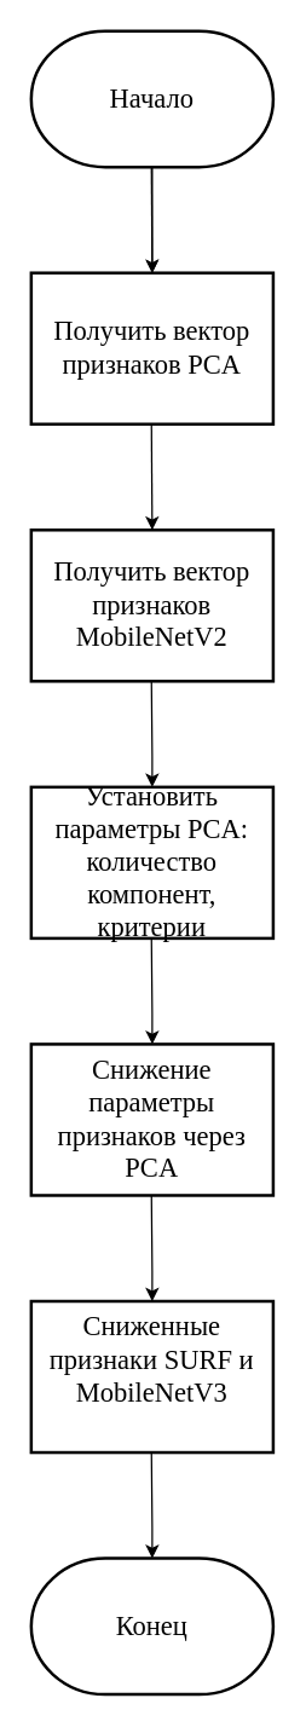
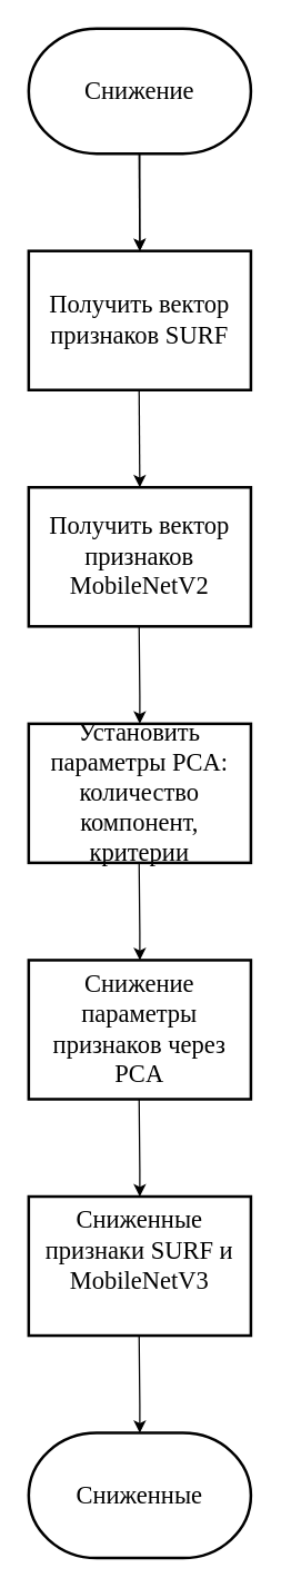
- <mxCell id="3" value="&lt;font style=&quot;color: light-dark(rgb(0, 0, 0), rgb(0, 0, 0));&quot;&gt;Начало&lt;/font&gt;" style="strokeWidth=2;html=1;shape=mxgraph.flowchart.terminator;whiteSpace=wrap;fillColor=light-dark(#FFFFFF,#FFFFFF);strokeColor=light-dark(#000000,#000000);fontSize=18;fontFamily=Times New Roman;" vertex="1" parent="1"><mxGeometry x="20" y="20" width="160" height="90" as="geometry" /></mxCell>
+ <mxCell id="3" value="&lt;font style=&quot;color: light-dark(rgb(0, 0, 0), rgb(0, 0, 0));&quot;&gt;Снижение&lt;/font&gt;" style="strokeWidth=2;html=1;shape=mxgraph.flowchart.terminator;whiteSpace=wrap;fillColor=light-dark(#FFFFFF,#FFFFFF);strokeColor=light-dark(#000000,#000000);fontSize=18;fontFamily=Times New Roman;" vertex="1" parent="1"><mxGeometry x="20" y="20" width="160" height="90" as="geometry" /></mxCell>
- <mxCell id="4" value="&lt;font style=&quot;color: light-dark(rgb(0, 0, 0), rgb(3, 3, 3));&quot;&gt;Получить вектор признаков PCA&lt;/font&gt;" style="rounded=0;whiteSpace=wrap;html=1;fillColor=light-dark(#FFFFFF,#FBFBFB);strokeColor=light-dark(#000000,#060606);strokeWidth=2;fontSize=18;fontFamily=Times New Roman;" vertex="1" parent="1"><mxGeometry x="20" y="180" width="160" height="100" as="geometry" /></mxCell>
+ <mxCell id="4" value="&lt;font style=&quot;color: light-dark(rgb(0, 0, 0), rgb(3, 3, 3));&quot;&gt;Получить вектор признаков SURF&lt;/font&gt;" style="rounded=0;whiteSpace=wrap;html=1;fillColor=light-dark(#FFFFFF,#FBFBFB);strokeColor=light-dark(#000000,#060606);strokeWidth=2;fontSize=18;fontFamily=Times New Roman;" vertex="1" parent="1"><mxGeometry x="20" y="180" width="160" height="100" as="geometry" /></mxCell>
- <mxCell id="14" value="&lt;span&gt;&lt;font style=&quot;color: light-dark(rgb(0, 0, 0), rgb(3, 3, 3));&quot;&gt;Конец&lt;/font&gt;&lt;/span&gt;" style="strokeWidth=2;html=1;shape=mxgraph.flowchart.terminator;whiteSpace=wrap;fillColor=light-dark(#FFFFFF,#FFFFFF);strokeColor=light-dark(#000000,#000000);fontSize=18;fontFamily=Times New Roman;" vertex="1" parent="1"><mxGeometry x="20" y="1030" width="160" height="90" as="geometry" /></mxCell>
+ <mxCell id="14" value="&lt;span&gt;&lt;font style=&quot;color: light-dark(rgb(0, 0, 0), rgb(3, 3, 3));&quot;&gt;Сниженные&lt;/font&gt;&lt;/span&gt;" style="strokeWidth=2;html=1;shape=mxgraph.flowchart.terminator;whiteSpace=wrap;fillColor=light-dark(#FFFFFF,#FFFFFF);strokeColor=light-dark(#000000,#000000);fontSize=18;fontFamily=Times New Roman;" vertex="1" parent="1"><mxGeometry x="20" y="1030" width="160" height="90" as="geometry" /></mxCell>
